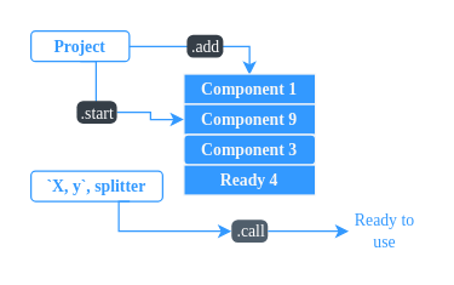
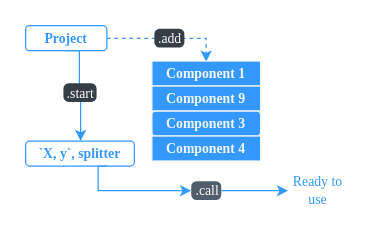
- <mxCell id="2" value="" style="edgeStyle=orthogonalEdgeStyle;rounded=0;orthogonalLoop=1;jettySize=auto;html=1;entryX=0.499;entryY=0.031;entryDx=0;entryDy=0;entryPerimeter=0;strokeColor=#3399FF;" parent="1" source="3" target="4" edge="1"><mxGeometry relative="1" as="geometry"><Array as="points"><mxPoint x="164" y="30.31" /><mxPoint x="164" y="48.31" /><mxPoint x="164" y="48.31" /></Array></mxGeometry></mxCell>
+ <mxCell id="2" value="" style="edgeStyle=orthogonalEdgeStyle;rounded=0;orthogonalLoop=1;jettySize=auto;html=1;entryX=0.499;entryY=0.031;entryDx=0;entryDy=0;entryPerimeter=0;strokeColor=#3399FF;dashed=1;" parent="1" source="3" target="4" edge="1"><mxGeometry relative="1" as="geometry"><Array as="points"><mxPoint x="164" y="30.31" /><mxPoint x="164" y="48.31" /><mxPoint x="164" y="48.31" /></Array></mxGeometry></mxCell>
- <mxCell id="11" value="" style="edgeStyle=elbowEdgeStyle;rounded=0;orthogonalLoop=1;jettySize=auto;html=1;strokeColor=#3399FF;" parent="1" source="12" target="5" edge="1"><mxGeometry relative="1" as="geometry" /></mxCell>
+ <mxCell id="11" value="" style="edgeStyle=elbowEdgeStyle;rounded=0;orthogonalLoop=1;jettySize=auto;html=1;strokeColor=#3399FF;" parent="1" source="12" target="13" edge="1"><mxGeometry relative="1" as="geometry" /></mxCell>
- <mxCell id="8" value="Ready 4" style="rounded=0;whiteSpace=wrap;html=1;align=center;fontStyle=1;fillColor=#3399FF;strokeColor=#F7F7F7;fontFamily=Calibri;fontSize=11;fontColor=#F7F7F7;" parent="1" vertex="1"><mxGeometry x="121" y="108.31" width="87" height="20" as="geometry" /></mxCell>
+ <mxCell id="8" value="Component 4" style="rounded=0;whiteSpace=wrap;html=1;align=center;fontStyle=1;fillColor=#3399FF;strokeColor=#F7F7F7;fontFamily=Calibri;fontSize=11;fontColor=#F7F7F7;" parent="1" vertex="1"><mxGeometry x="121" y="108.31" width="87" height="20" as="geometry" /></mxCell>
